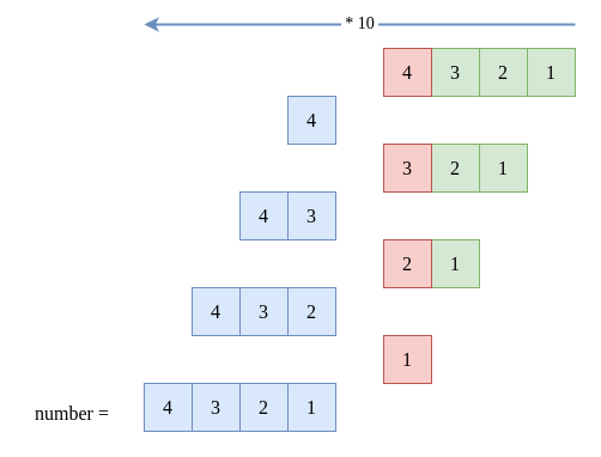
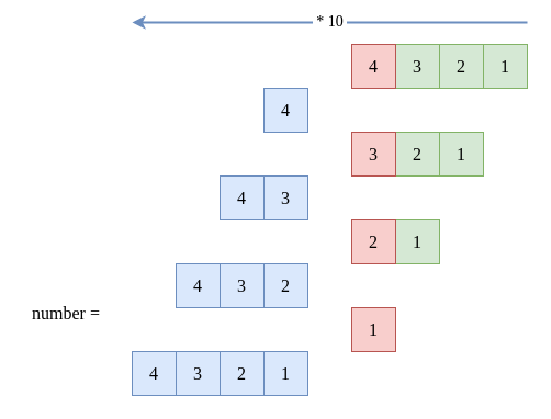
- <mxCell id="3" value="number =" style="text;html=1;align=center;verticalAlign=middle;whiteSpace=wrap;rounded=0;fontFamily=Ubuntu;fontSize=16;" parent="1" vertex="1"><mxGeometry x="20" y="330" width="80" height="30" as="geometry" /></mxCell>
+ <mxCell id="3" value="number =" style="text;html=1;align=center;verticalAlign=middle;whiteSpace=wrap;rounded=0;fontFamily=Ubuntu;fontSize=16;" parent="1" vertex="1"><mxGeometry x="20" y="270" width="80" height="30" as="geometry" /></mxCell>
